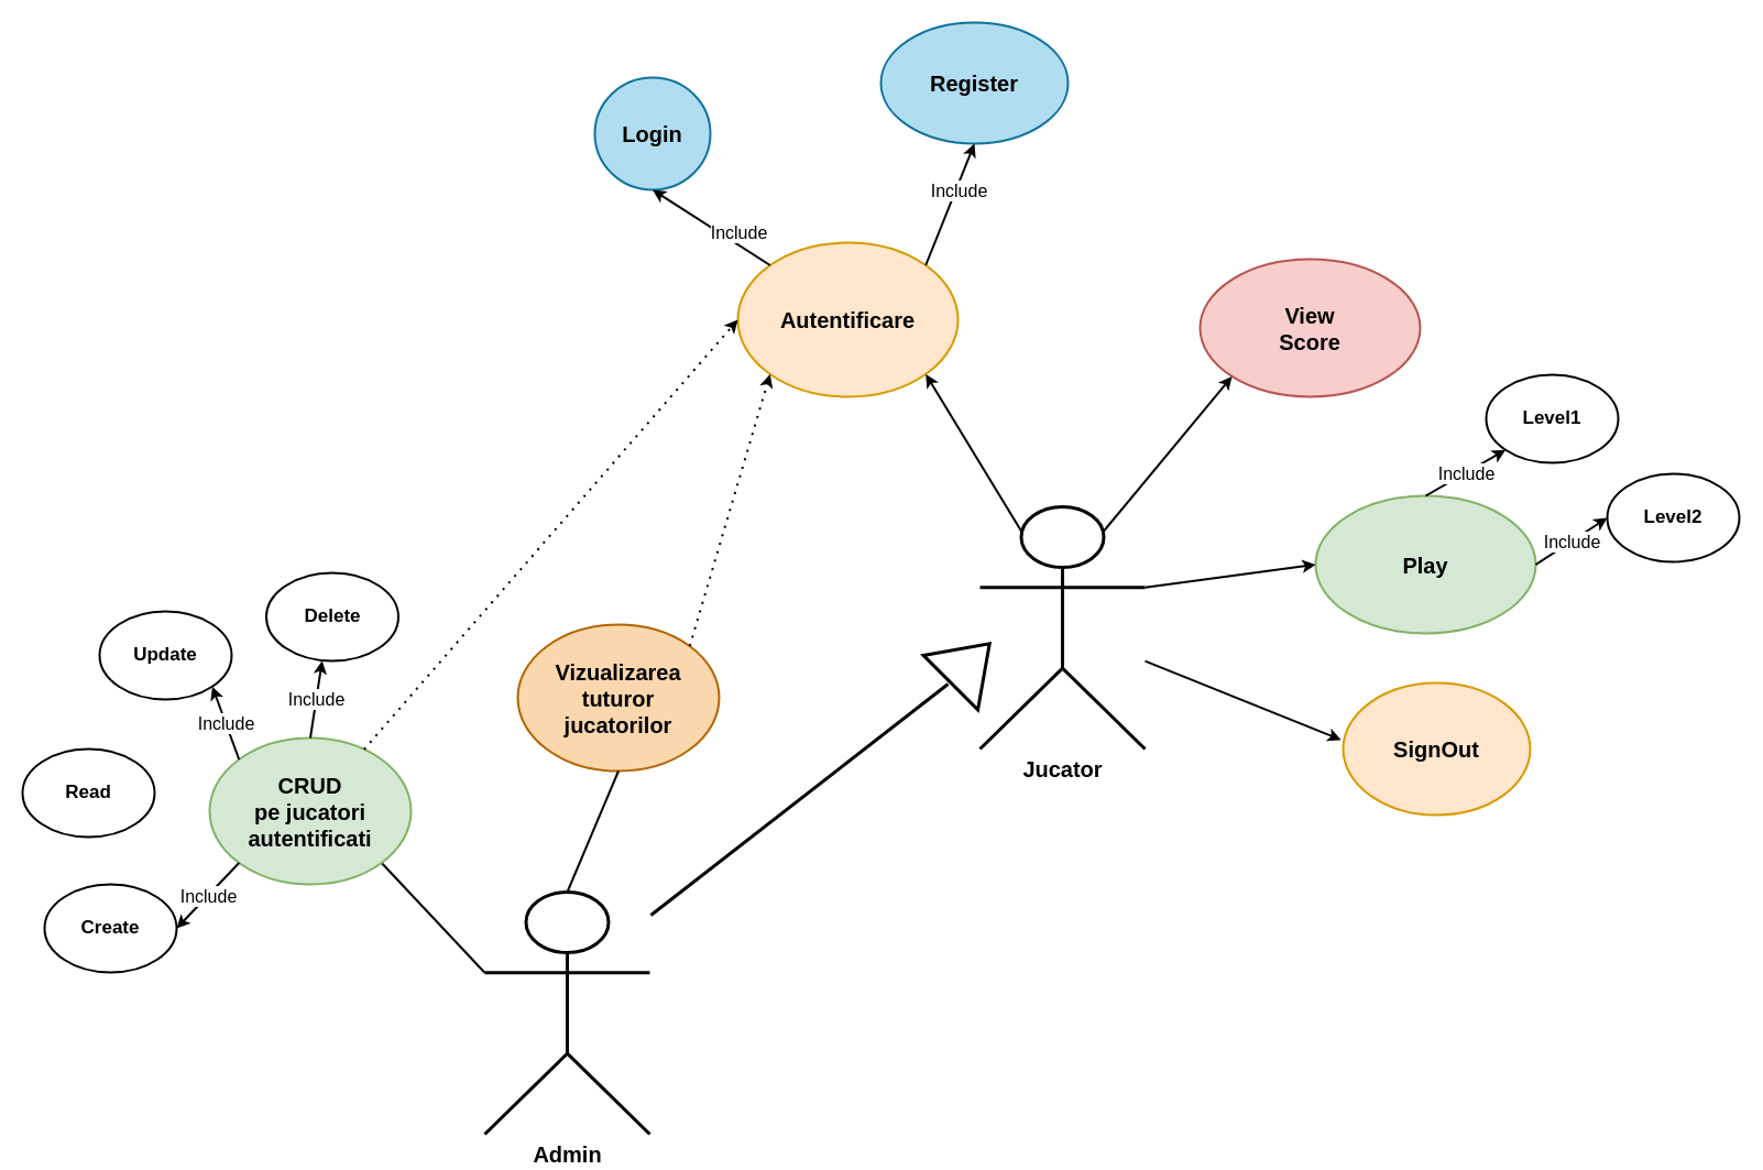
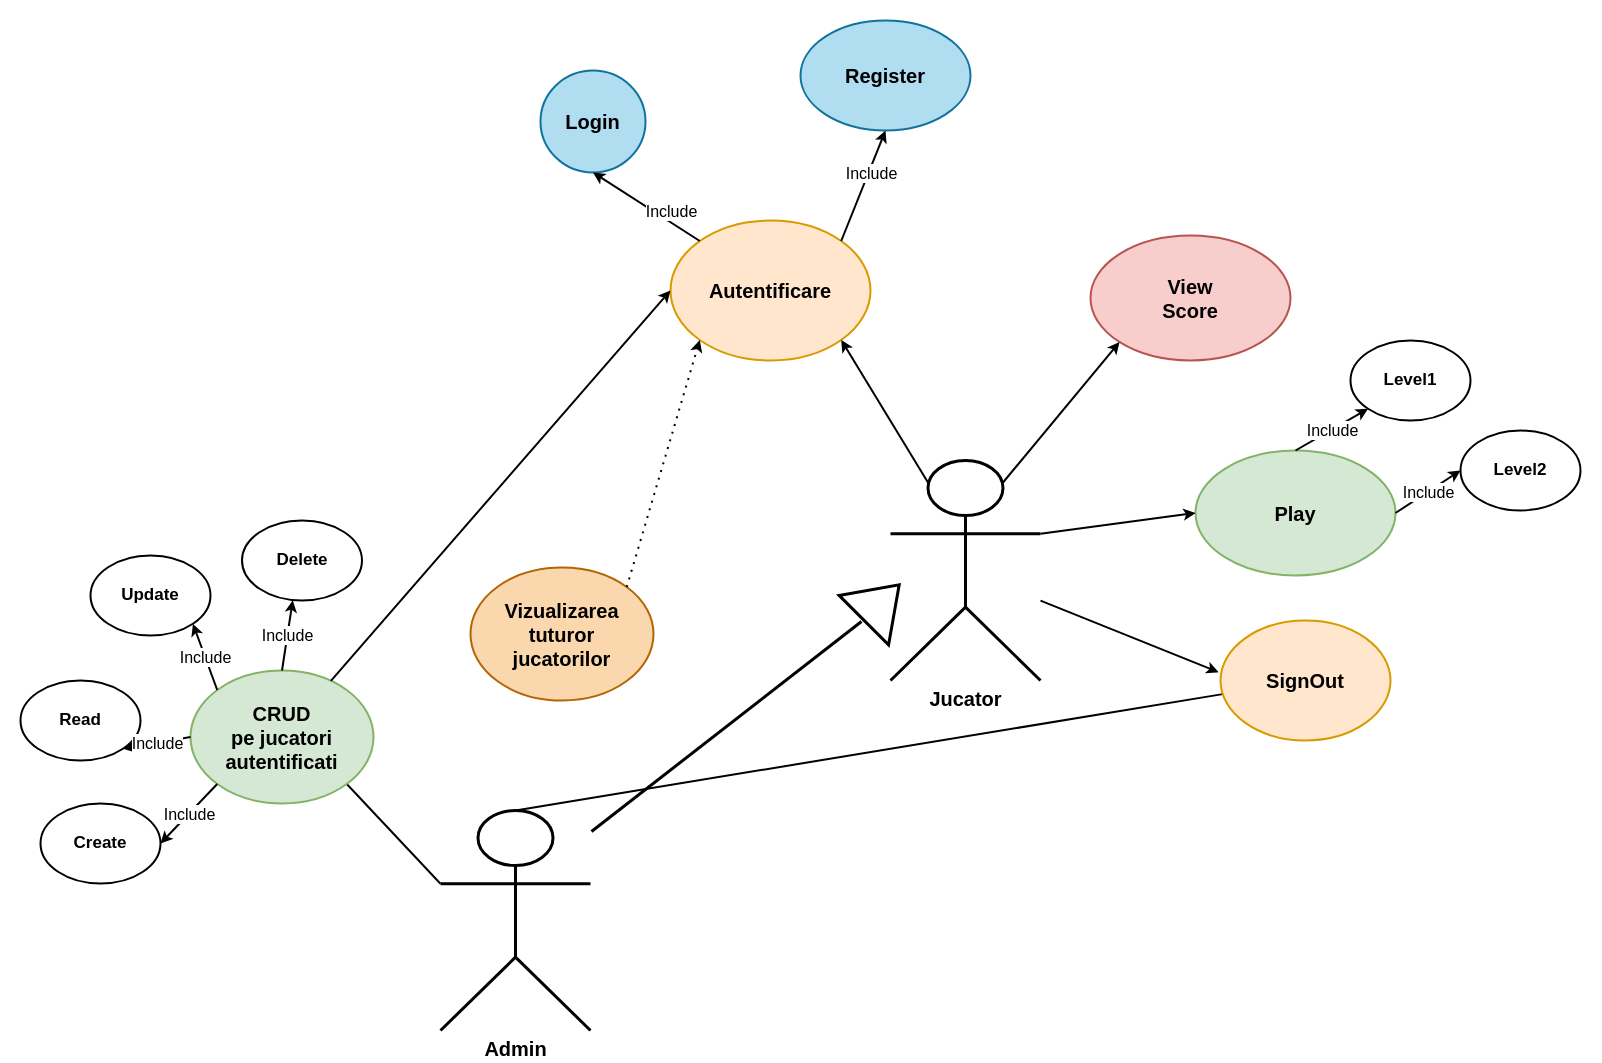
- <mxCell id="26" value="" style="endArrow=classic;dashed=1;html=1;dashPattern=1 3;strokeWidth=2;rounded=0;endFill=1;entryX=0;entryY=0.5;entryDx=0;entryDy=0;" parent="1" source="9" target="3" edge="1"><mxGeometry width="50" height="50" relative="1" as="geometry"><mxPoint x="560" y="700" as="sourcePoint" /><mxPoint x="790" y="360" as="targetPoint" /></mxGeometry></mxCell>
+ <mxCell id="26" value="" style="endArrow=classic;dashed=0;html=1;dashPattern=1 3;strokeWidth=2;rounded=0;endFill=1;entryX=0;entryY=0.5;entryDx=0;entryDy=0;" parent="1" source="9" target="3" edge="1"><mxGeometry width="50" height="50" relative="1" as="geometry"><mxPoint x="560" y="700" as="sourcePoint" /><mxPoint x="790" y="360" as="targetPoint" /></mxGeometry></mxCell>
+ <mxCell id="13" value="" style="endArrow=classic;html=1;rounded=0;exitX=0;exitY=0.5;exitDx=0;exitDy=0;strokeWidth=2;entryX=1;entryY=1;entryDx=0;entryDy=0;" parent="1" source="9" target="12" edge="1"><mxGeometry relative="1" as="geometry"><mxPoint x="213" y="829" as="sourcePoint" /><mxPoint x="150" y="693" as="targetPoint" /></mxGeometry></mxCell>
+ <mxCell id="14" value="Include" style="edgeLabel;resizable=0;html=1;align=center;verticalAlign=middle;fontSize=16;" parent="13" connectable="0" vertex="1"><mxGeometry relative="1" as="geometry" /></mxCell>
- <mxCell id="25" value="" style="endArrow=none;html=1;rounded=0;entryX=0.5;entryY=1;entryDx=0;entryDy=0;strokeWidth=2;exitX=0.5;exitY=0;exitDx=0;exitDy=0;exitPerimeter=0;" parent="1" source="5" target="24" edge="1"><mxGeometry width="50" height="50" relative="1" as="geometry"><mxPoint x="360" y="920" as="sourcePoint" /><mxPoint x="323" y="1043" as="targetPoint" /></mxGeometry></mxCell>
+ <mxCell id="25" value="" style="endArrow=none;html=1;rounded=0;strokeWidth=2;exitX=0.5;exitY=0;exitDx=0;exitDy=0;exitPerimeter=0;" parent="1" source="5" target="42" edge="1"><mxGeometry width="50" height="50" relative="1" as="geometry"><mxPoint x="360" y="920" as="sourcePoint" /><mxPoint x="323" y="1043" as="targetPoint" /></mxGeometry></mxCell>
